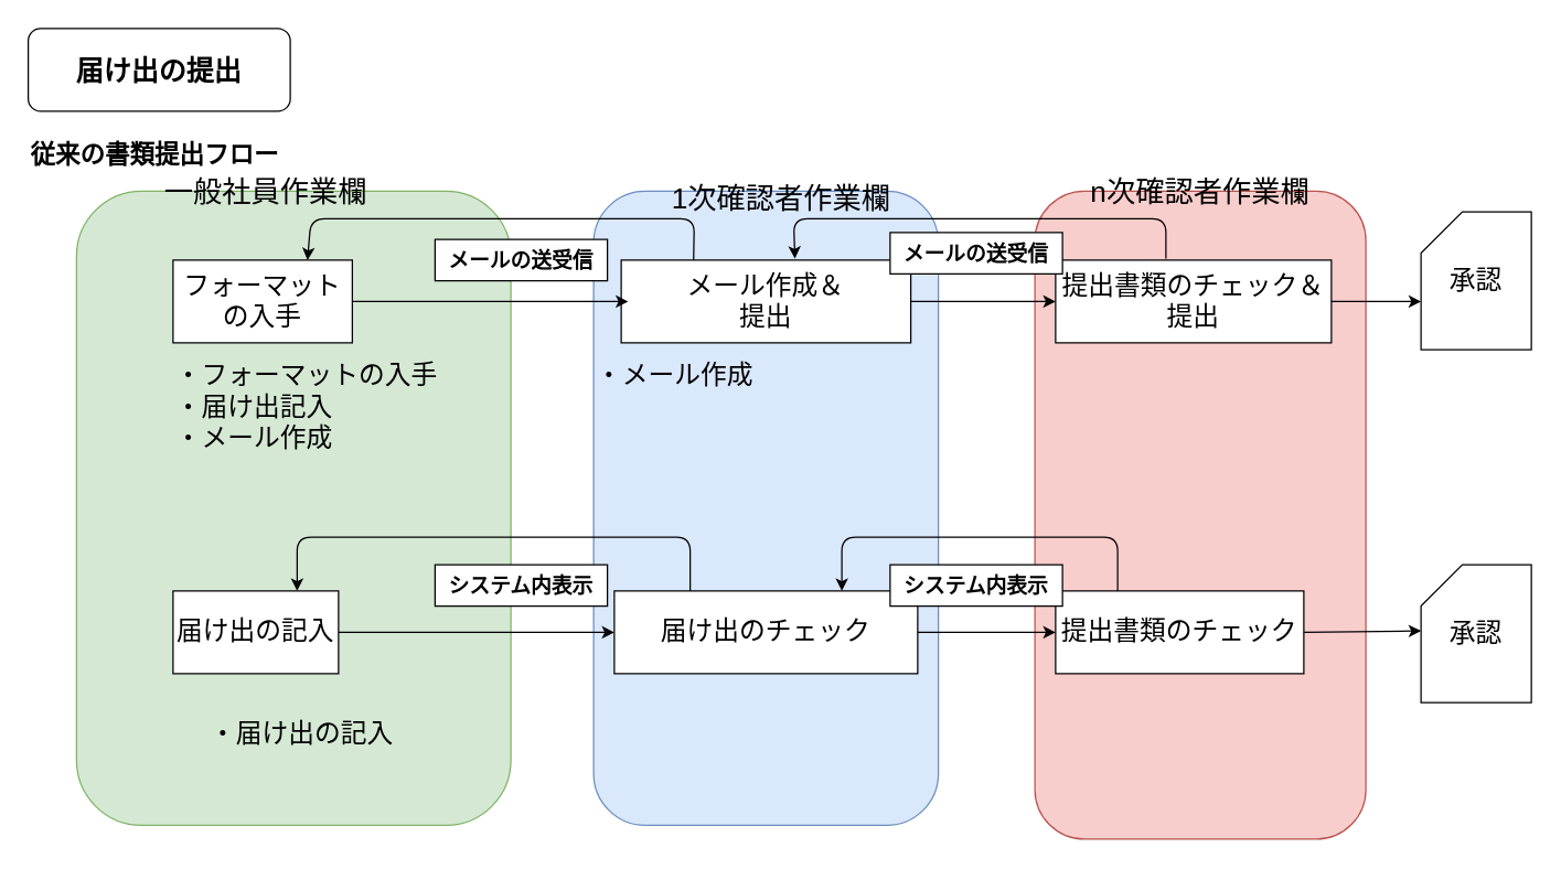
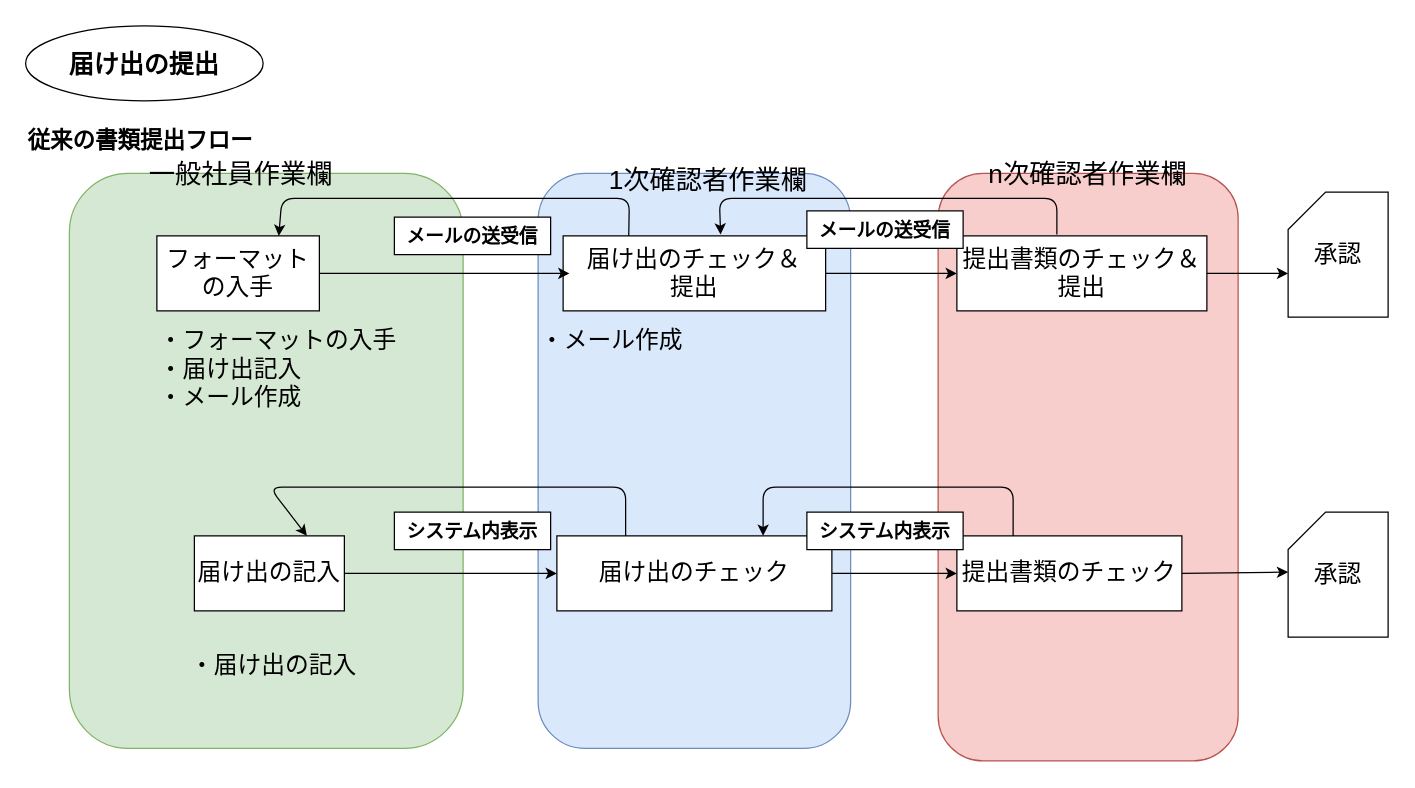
- <mxCell id="5" value="&lt;font style=&quot;font-size: 20px&quot;&gt;&lt;b&gt;届け出の提出&lt;/b&gt;&lt;/font&gt;" style="rounded=1;whiteSpace=wrap;html=1;" parent="1" vertex="1"><mxGeometry y="20" width="190" height="60" as="geometry" x="20" /></mxCell>
+ <mxCell id="5" value="&lt;font style=&quot;font-size: 20px&quot;&gt;&lt;b&gt;届け出の提出&lt;/b&gt;&lt;/font&gt;" style="ellipse;whiteSpace=wrap;html=1;" parent="1" vertex="1"><mxGeometry y="20" width="190" height="60" as="geometry" x="20" /></mxCell>
- <mxCell id="6" value="&lt;font style=&quot;font-size: 19px&quot;&gt;メール作成＆&lt;br&gt;提出&lt;/font&gt;&lt;br&gt;" style="rounded=0;whiteSpace=wrap;html=1;" parent="1" vertex="1"><mxGeometry x="450" y="188" width="210" height="60" as="geometry" /></mxCell>
+ <mxCell id="6" value="&lt;font style=&quot;font-size: 19px&quot;&gt;届け出のチェック＆&lt;br&gt;提出&lt;/font&gt;&lt;br&gt;" style="rounded=0;whiteSpace=wrap;html=1;" parent="1" vertex="1"><mxGeometry x="450" y="188" width="210" height="60" as="geometry" /></mxCell>
- <mxCell id="11" value="&lt;span style=&quot;font-size: 19px&quot;&gt;届け出の記入&lt;/span&gt;" style="rounded=0;whiteSpace=wrap;html=1;" parent="1" vertex="1"><mxGeometry x="125" y="428" width="120" height="60" as="geometry" /></mxCell>
+ <mxCell id="11" value="&lt;span style=&quot;font-size: 19px&quot;&gt;届け出の記入&lt;/span&gt;" style="rounded=0;whiteSpace=wrap;html=1;" parent="1" vertex="1"><mxGeometry x="155" y="428" width="120" height="60" as="geometry" /></mxCell>
